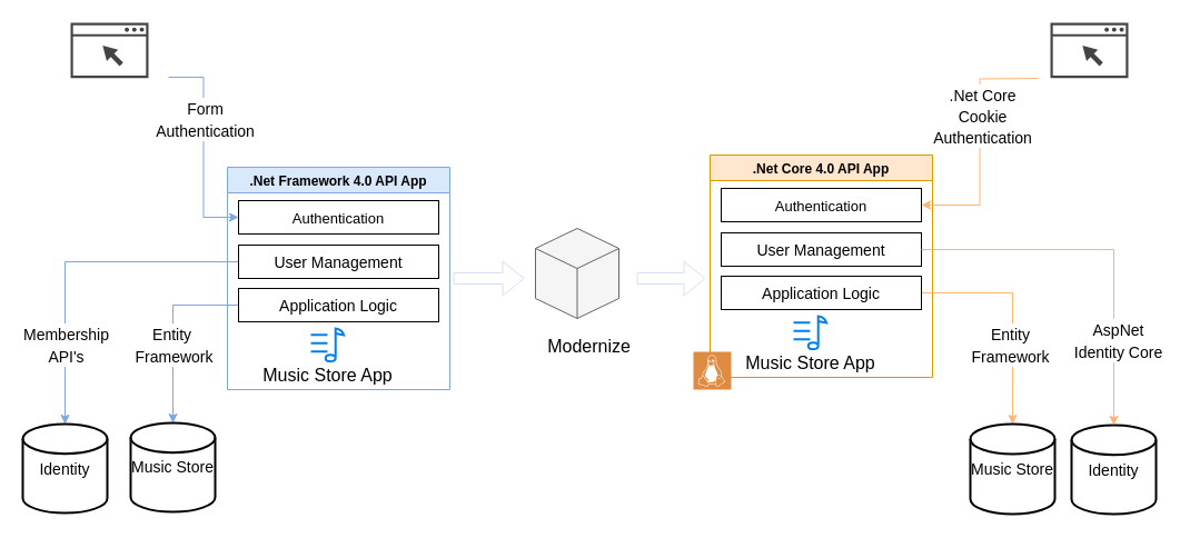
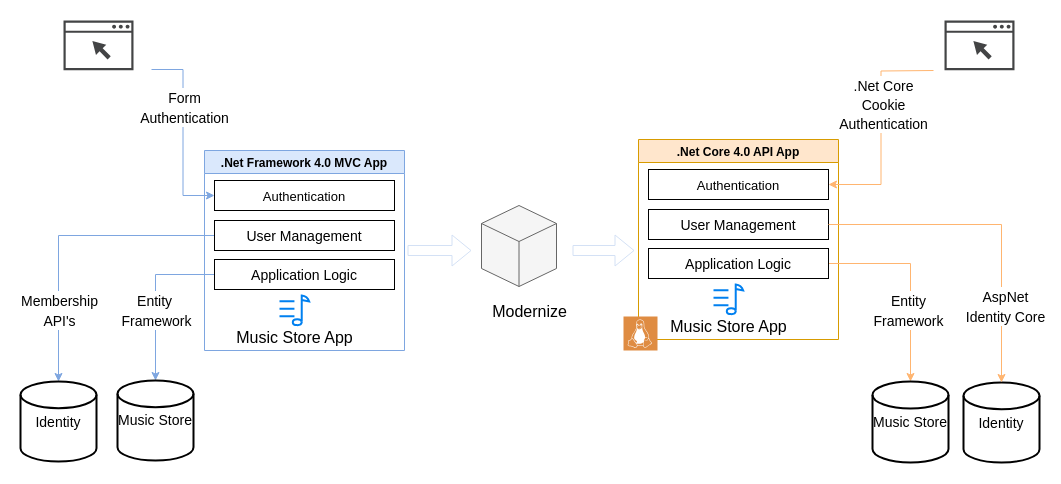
- <mxCell id="5" value=".Net Framework 4.0 API App" style="swimlane;fillColor=#dae8fc;strokeColor=#7EA6E0;" vertex="1" parent="1"><mxGeometry x="204" y="150" width="200" height="200" as="geometry"><mxRectangle x="135" y="240" width="160" height="23" as="alternateBounds" /></mxGeometry></mxCell>
+ <mxCell id="5" value=".Net Framework 4.0 MVC App" style="swimlane;fillColor=#dae8fc;strokeColor=#7EA6E0;" vertex="1" parent="1"><mxGeometry x="204" y="150" width="200" height="200" as="geometry"><mxRectangle x="135" y="240" width="160" height="23" as="alternateBounds" /></mxGeometry></mxCell>
